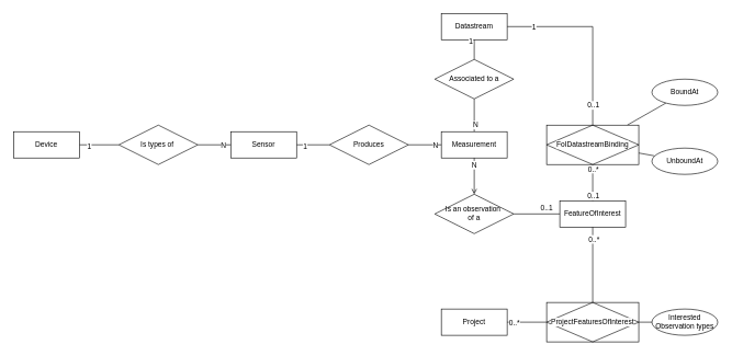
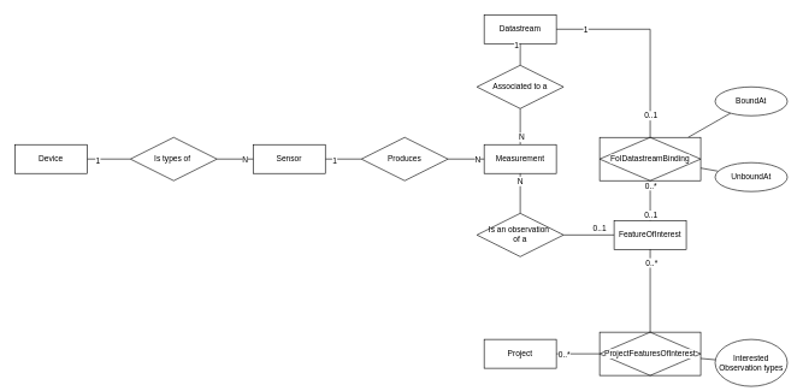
- <mxCell id="24" style="edgeStyle=none;rounded=0;orthogonalLoop=1;jettySize=auto;html=1;strokeColor=default;align=center;verticalAlign=middle;fontFamily=Helvetica;fontSize=11;fontColor=default;labelBackgroundColor=default;endArrow=open;endFill=0;" parent="1" source="10" target="29" edge="1"><mxGeometry relative="1" as="geometry"><mxPoint x="770" y="320" as="sourcePoint" /></mxGeometry></mxCell>
+ <mxCell id="24" style="edgeStyle=none;rounded=0;orthogonalLoop=1;jettySize=auto;html=1;strokeColor=default;align=center;verticalAlign=middle;fontFamily=Helvetica;fontSize=11;fontColor=default;labelBackgroundColor=default;endArrow=none;endFill=0;" parent="1" source="10" target="29" edge="1"><mxGeometry relative="1" as="geometry"><mxPoint x="770" y="320" as="sourcePoint" /></mxGeometry></mxCell>
- <mxCell id="45" value="Interested Observation types" style="ellipse;whiteSpace=wrap;html=1;align=center;fontFamily=Helvetica;fontSize=11;fontColor=default;labelBackgroundColor=none;" vertex="1" parent="1"><mxGeometry x="990" y="470" width="100" height="40" as="geometry" /></mxCell>
+ <mxCell id="45" value="Interested Observation types" style="ellipse;whiteSpace=wrap;html=1;align=center;fontFamily=Helvetica;fontSize=11;fontColor=default;labelBackgroundColor=none;" vertex="1" parent="1"><mxGeometry x="990" y="470" width="100" height="65" as="geometry" /></mxCell>
